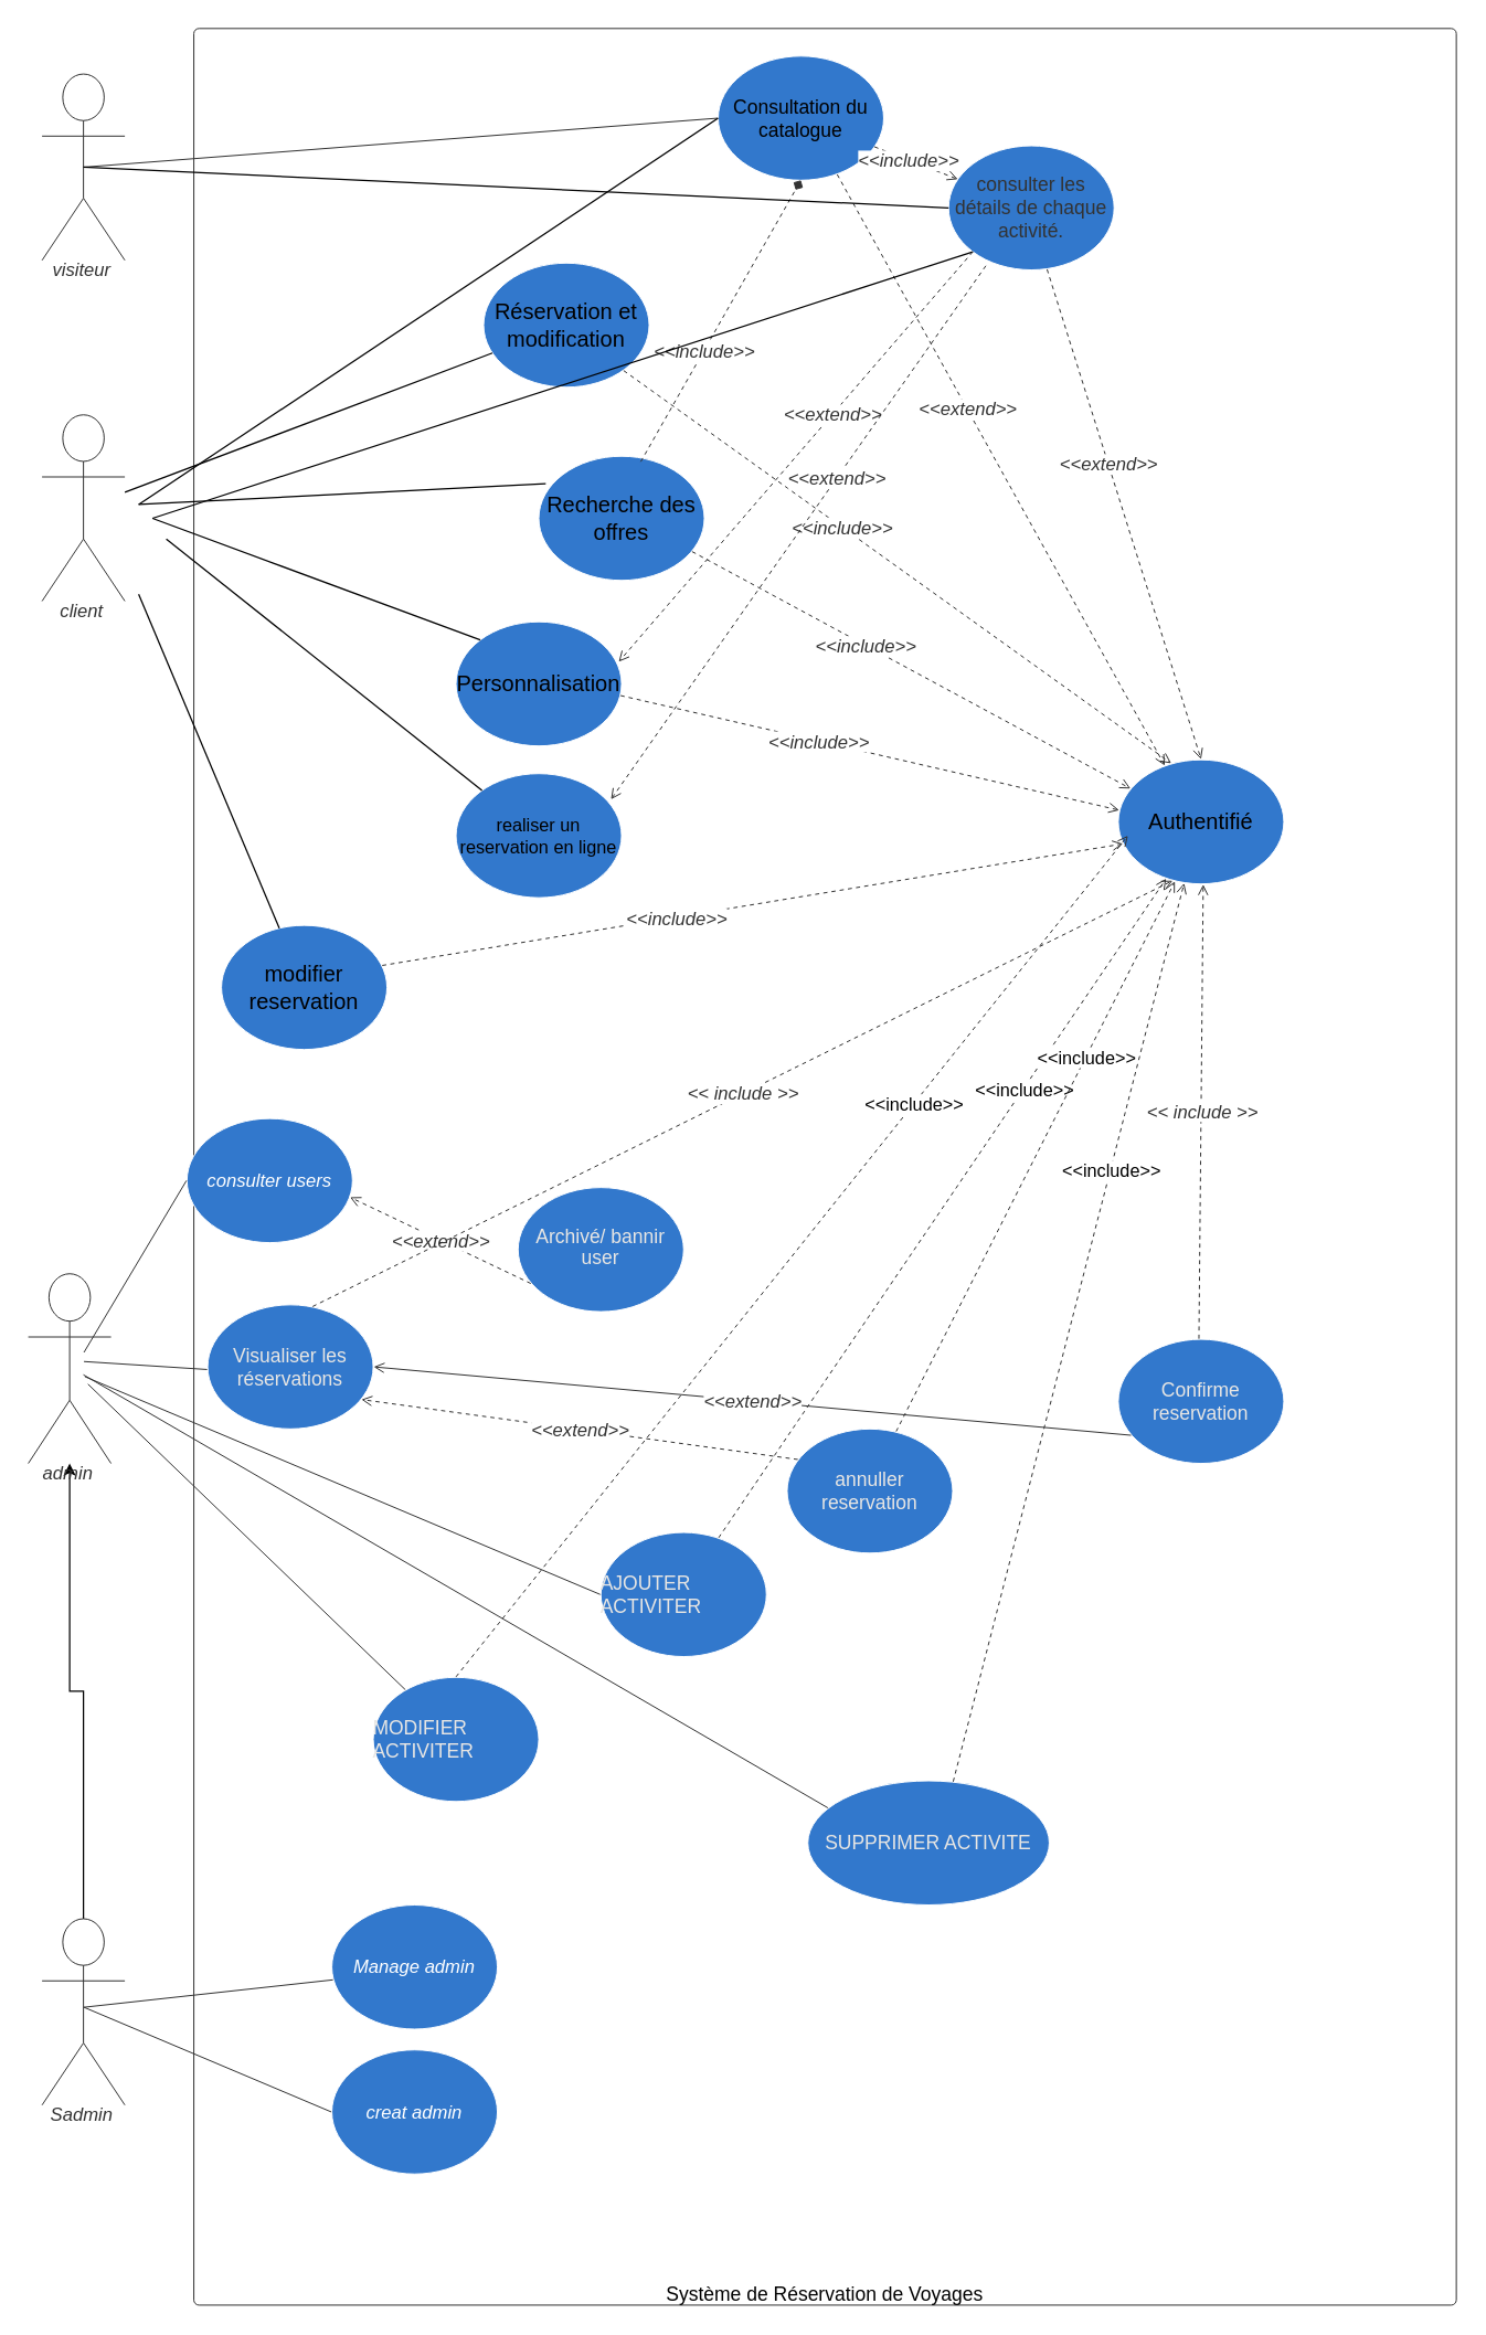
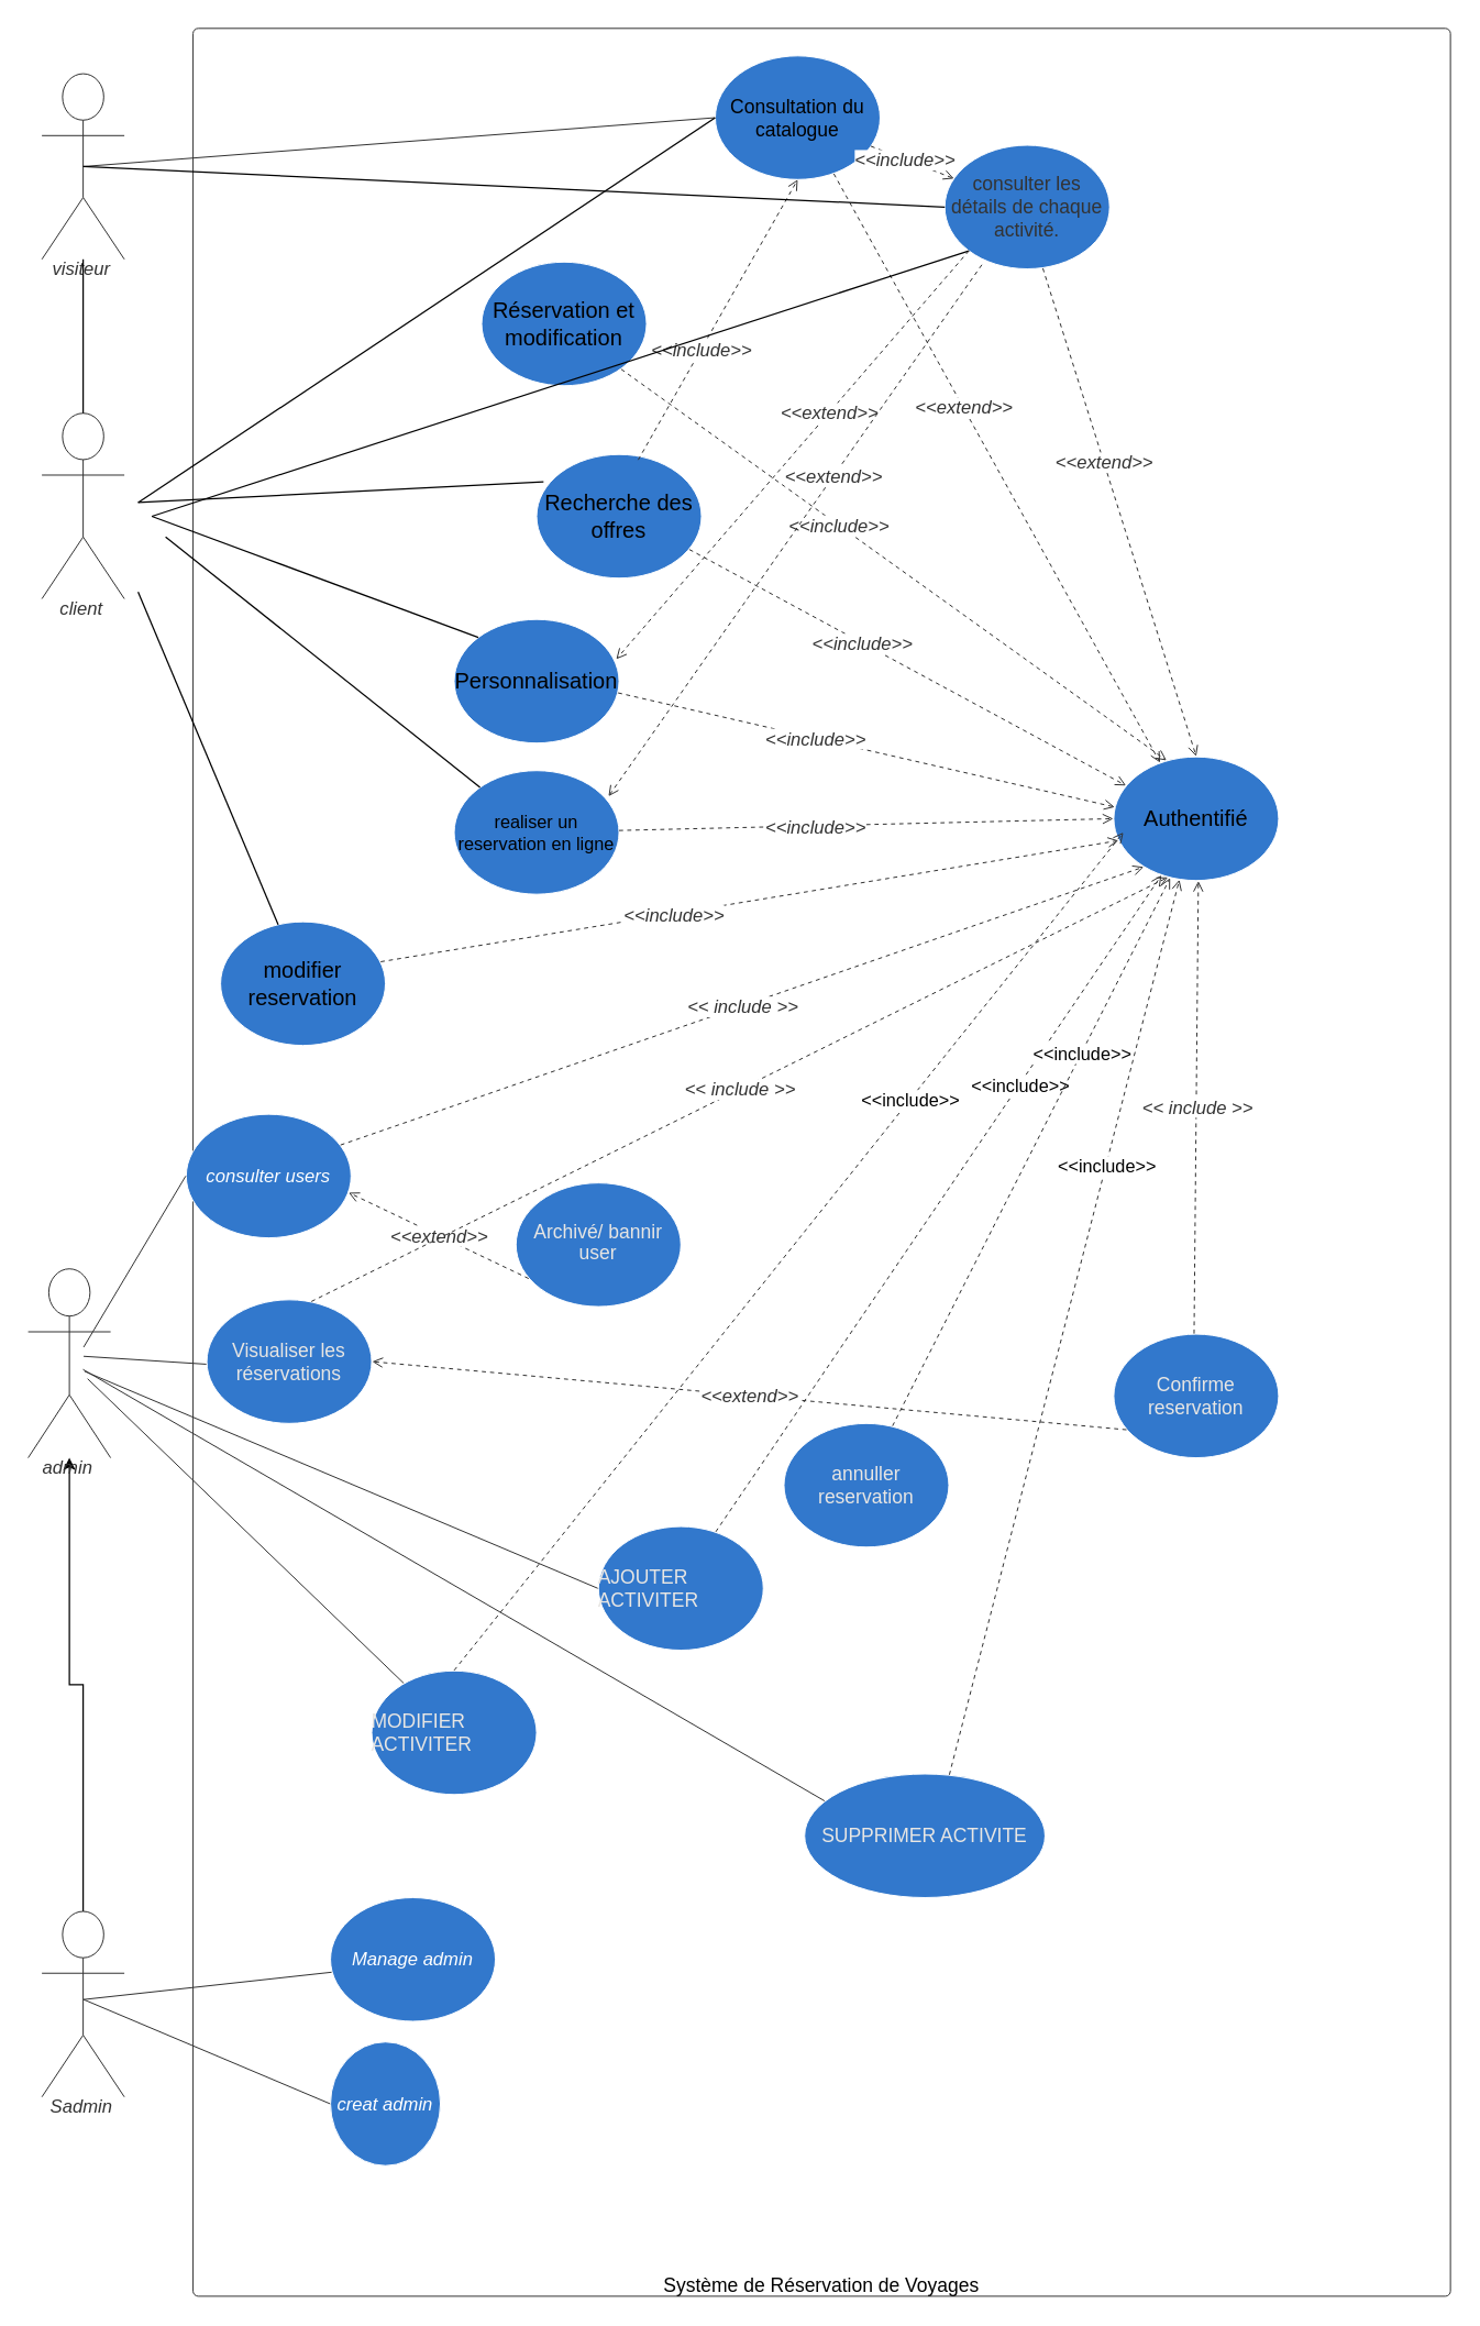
- <mxCell id="9" value="" style="html=1;jettySize=18;whiteSpace=wrap;fontSize=13;strokeColor=#333333;strokeOpacity=100;dashed=1;fixDash=1;strokeWidth=0.8;rounded=0;startArrow=none;endArrow=diamond;exitX=0.616;exitY=0.044;exitPerimeter=0;entryX=0.5;entryY=1;lucidId=y~tDq5_zpgtW;exitDx=0;exitDy=0;entryDx=0;entryDy=0;" edge="1" parent="2" source="5" target="4"><mxGeometry width="100" height="100" relative="1" as="geometry"><Array as="points" /><mxPoint x="322" y="258" as="sourcePoint" /><mxPoint x="703" y="518" as="targetPoint" /></mxGeometry></mxCell>
+ <mxCell id="9" value="" style="html=1;jettySize=18;whiteSpace=wrap;fontSize=13;strokeColor=#333333;strokeOpacity=100;dashed=1;fixDash=1;strokeWidth=0.8;rounded=0;startArrow=none;endArrow=open;exitX=0.616;exitY=0.044;exitPerimeter=0;entryX=0.5;entryY=1;lucidId=y~tDq5_zpgtW;exitDx=0;exitDy=0;entryDx=0;entryDy=0;" edge="1" parent="2" source="5" target="4"><mxGeometry width="100" height="100" relative="1" as="geometry"><Array as="points" /><mxPoint x="322" y="258" as="sourcePoint" /><mxPoint x="703" y="518" as="targetPoint" /></mxGeometry></mxCell>
- <mxCell id="71" value="" style="endArrow=none;html=1;rounded=0;" edge="1" parent="1" source="28" target="3"><mxGeometry width="50" height="50" relative="1" as="geometry"><mxPoint x="70" y="131" as="sourcePoint" /><mxPoint x="697" y="160" as="targetPoint" /></mxGeometry></mxCell>
+ <mxCell id="71" value="" style="endArrow=none;html=1;rounded=0;" edge="1" parent="1" source="28" target="27"><mxGeometry width="50" height="50" relative="1" as="geometry"><mxPoint x="70" y="131" as="sourcePoint" /><mxPoint x="697" y="160" as="targetPoint" /></mxGeometry></mxCell>
+ <mxCell id="14" value="" style="html=1;jettySize=18;whiteSpace=wrap;fontSize=13;strokeColor=#333333;strokeOpacity=100;dashed=1;fixDash=1;strokeWidth=0.8;rounded=0;startArrow=none;endArrow=open;entryX=-0.003;entryY=0.5;entryPerimeter=0;lucidId=IguD0MQruVUA;" edge="1" parent="2" source="7" target="11"><mxGeometry width="100" height="100" relative="1" as="geometry"><Array as="points" /><mxPoint x="150.36" y="563.56" as="sourcePoint" /></mxGeometry></mxCell>
+ <mxCell id="15" value="&amp;lt;&amp;lt;include&amp;gt;&amp;gt;" style="text;html=1;resizable=0;labelBackgroundColor=default;align=center;verticalAlign=middle;fontStyle=2;fontColor=#333333;fontSize=13.3;" vertex="1" parent="14"><mxGeometry x="-0.206" relative="1" as="geometry" /></mxCell>
+ <mxCell id="47" value="" style="html=1;jettySize=18;whiteSpace=wrap;fontSize=13;strokeColor=#333333;strokeOpacity=100;dashed=1;fixDash=1;strokeWidth=0.8;rounded=0;startArrow=none;endArrow=open;exitX=0.936;exitY=0.249;exitPerimeter=0;entryX=0.181;entryY=0.89;entryPerimeter=0;lucidId=H3tDbSjofF47;" edge="1" parent="1" source="34" target="11"><mxGeometry width="100" height="100" relative="1" as="geometry"><Array as="points" /></mxGeometry></mxCell>
+ <mxCell id="48" value="&amp;lt;&amp;lt; include &amp;gt;&amp;gt;" style="text;html=1;resizable=0;labelBackgroundColor=default;align=center;verticalAlign=middle;fontStyle=2;fontColor=#333333;fontSize=13.3;" vertex="1" parent="47"><mxGeometry relative="1" as="geometry" /></mxCell>
- <mxCell id="39" value="" style="html=1;jettySize=18;whiteSpace=wrap;fontSize=13;strokeColor=#333333;strokeOpacity=100;dashed=0;fixDash=1;strokeWidth=0.8;rounded=0;startArrow=none;endArrow=open;exitX=0.077;exitY=0.773;exitPerimeter=0;entryX=1.003;entryY=0.5;entryPerimeter=0;lucidId=MWtDw97GIsj-;" edge="1" parent="1" source="24" target="32"><mxGeometry width="100" height="100" relative="1" as="geometry"><Array as="points" /></mxGeometry></mxCell>
+ <mxCell id="39" value="" style="html=1;jettySize=18;whiteSpace=wrap;fontSize=13;strokeColor=#333333;strokeOpacity=100;dashed=1;fixDash=1;strokeWidth=0.8;rounded=0;startArrow=none;endArrow=open;exitX=0.077;exitY=0.773;exitPerimeter=0;entryX=1.003;entryY=0.5;entryPerimeter=0;lucidId=MWtDw97GIsj-;" edge="1" parent="1" source="24" target="32"><mxGeometry width="100" height="100" relative="1" as="geometry"><Array as="points" /></mxGeometry></mxCell>
- <mxCell id="41" value="" style="html=1;jettySize=18;whiteSpace=wrap;fontSize=13;strokeColor=#333333;strokeOpacity=100;dashed=1;fixDash=1;strokeWidth=0.8;rounded=0;startArrow=none;endArrow=open;exitX=0.065;exitY=0.246;exitPerimeter=0;entryX=0.929;entryY=0.763;entryPerimeter=0;lucidId=8WtDymAv9Qdy;" edge="1" parent="1" source="61" target="32"><mxGeometry width="100" height="100" relative="1" as="geometry"><Array as="points" /></mxGeometry></mxCell>
- <mxCell id="42" value="&amp;lt;&amp;lt;extend&amp;gt;&amp;gt;" style="text;html=1;resizable=0;labelBackgroundColor=default;align=center;verticalAlign=middle;fontStyle=2;fontColor=#333333;fontSize=13.3;" vertex="1" parent="41"><mxGeometry relative="1" as="geometry" /></mxCell>
- <mxCell id="65" value="creat admin" style="html=1;overflow=block;blockSpacing=1;whiteSpace=wrap;ellipse;fontSize=13.3;fontColor=#ffffff;fontStyle=2;align=center;spacing=0;verticalAlign=middle;strokeColor=#ffffff;strokeOpacity=100;fillOpacity=100;rounded=1;absoluteArcSize=1;arcSize=7.5;fillColor=#3278cc;strokeWidth=0.8;lucidId=feuDx8V2zJ7w;" vertex="1" parent="1"><mxGeometry x="240" y="1485" width="120" height="90" as="geometry" /></mxCell>
+ <mxCell id="65" value="creat admin" style="html=1;overflow=block;blockSpacing=1;whiteSpace=wrap;ellipse;fontSize=13.3;fontColor=#ffffff;fontStyle=2;align=center;spacing=0;verticalAlign=middle;strokeColor=#ffffff;strokeOpacity=100;fillOpacity=100;rounded=1;absoluteArcSize=1;arcSize=7.5;fillColor=#3278cc;strokeWidth=0.8;lucidId=feuDx8V2zJ7w;" vertex="1" parent="1"><mxGeometry x="240" y="1485" width="80" height="90" as="geometry" /></mxCell>
